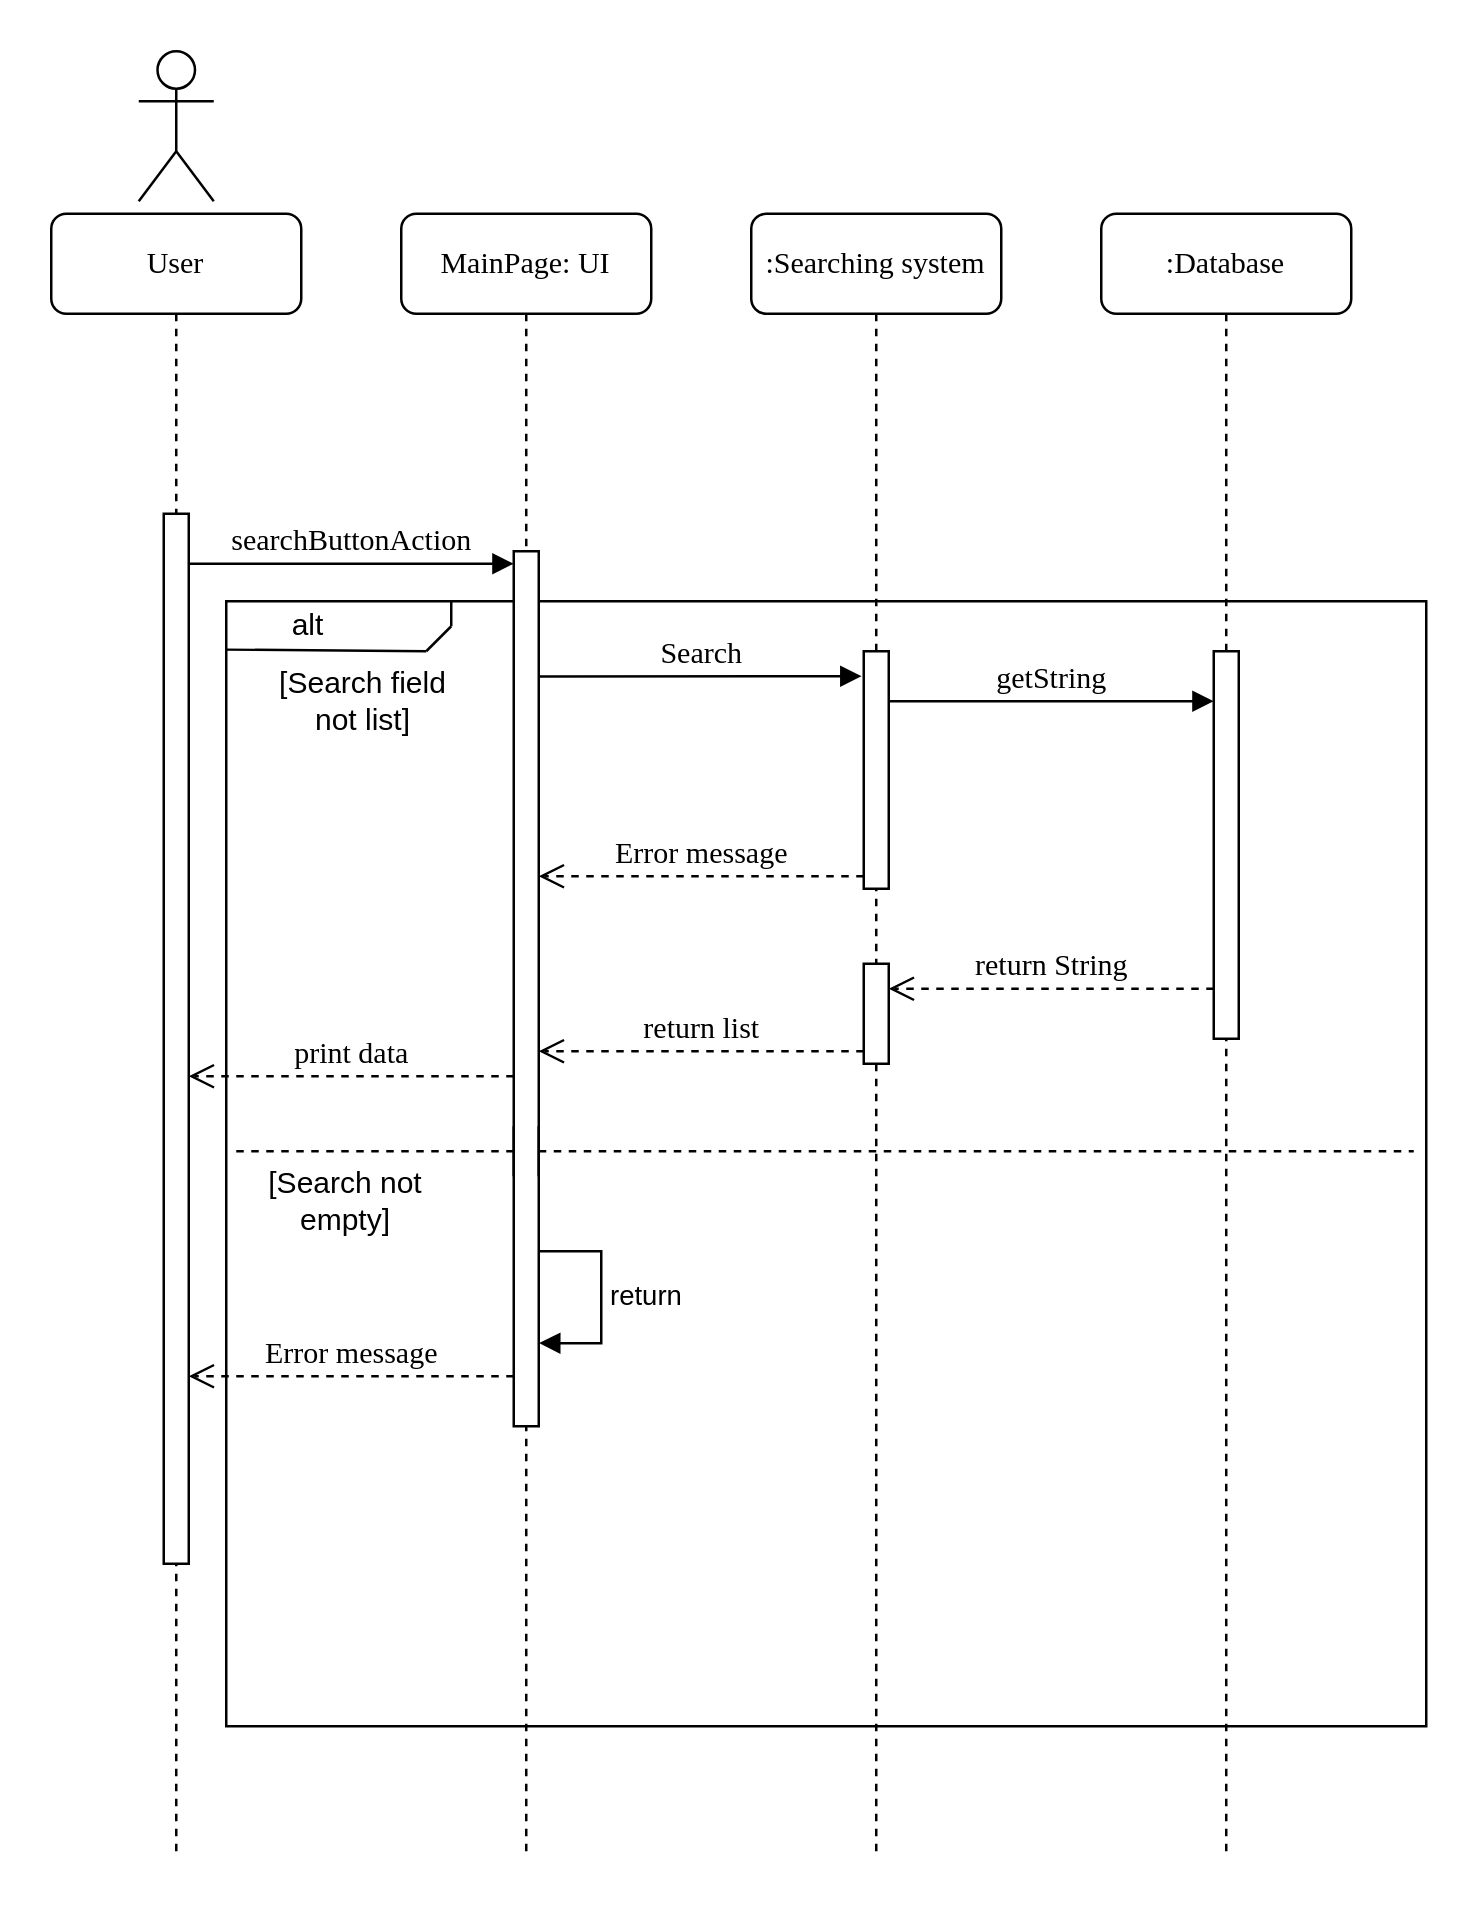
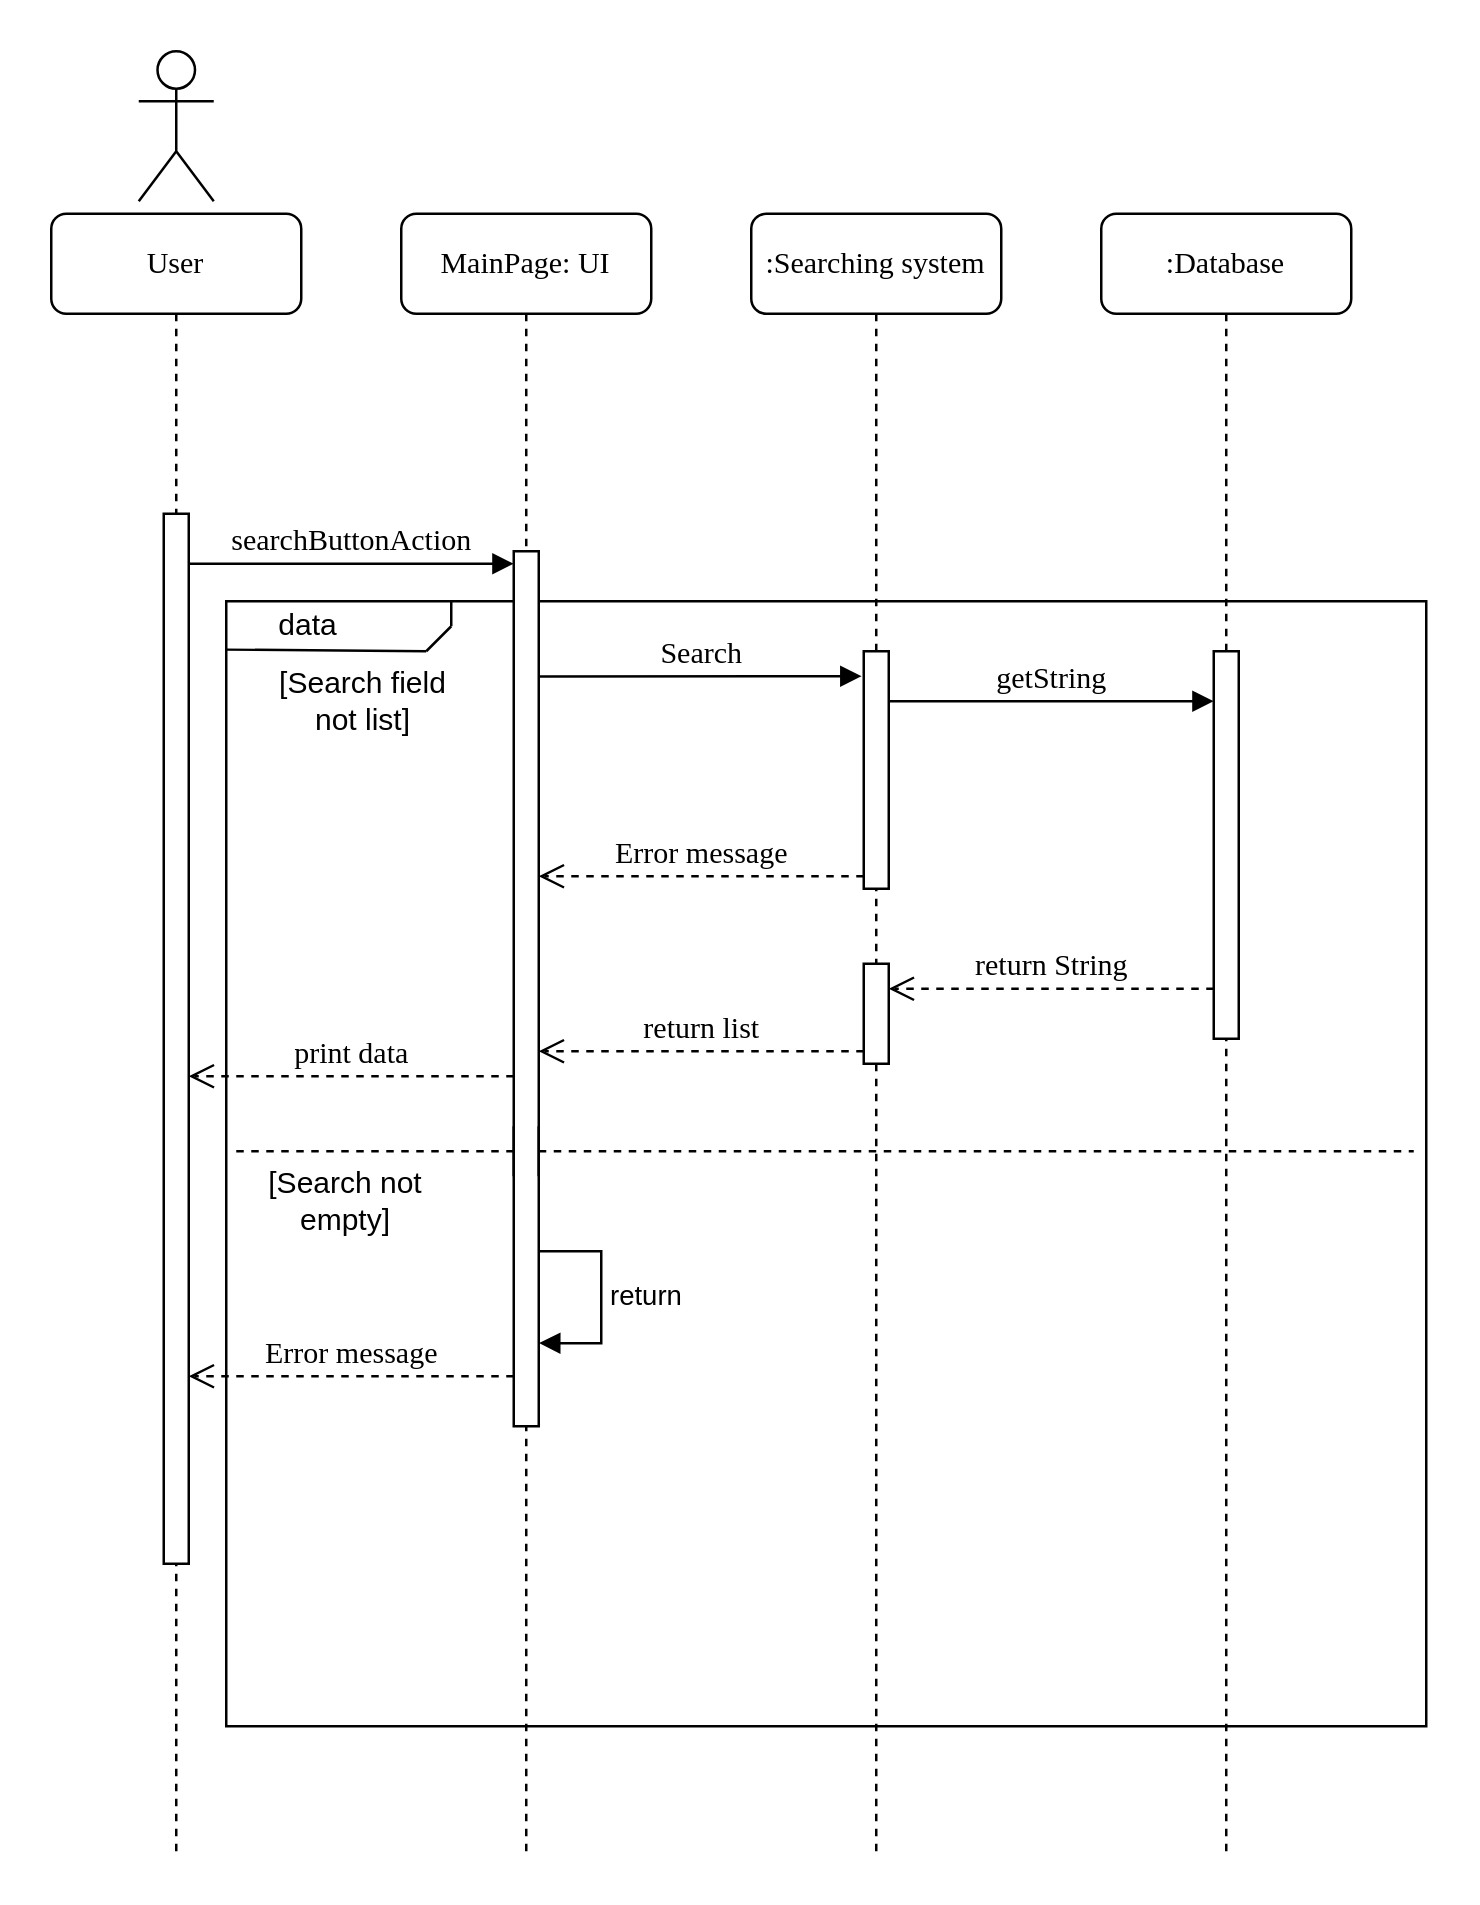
- <mxCell id="20" value="alt" style="text;html=1;strokeColor=none;fillColor=none;align=center;verticalAlign=middle;whiteSpace=wrap;rounded=0;" vertex="1" parent="1"><mxGeometry x="102.5" y="240" width="40" height="20" as="geometry" /></mxCell>
+ <mxCell id="20" value="data" style="text;html=1;strokeColor=none;fillColor=none;align=center;verticalAlign=middle;whiteSpace=wrap;rounded=0;" vertex="1" parent="1"><mxGeometry x="102.5" y="240" width="40" height="20" as="geometry" /></mxCell>
